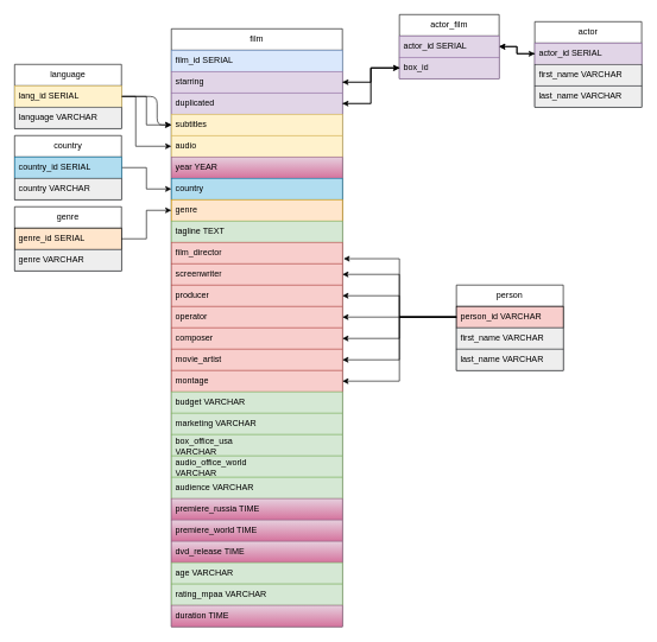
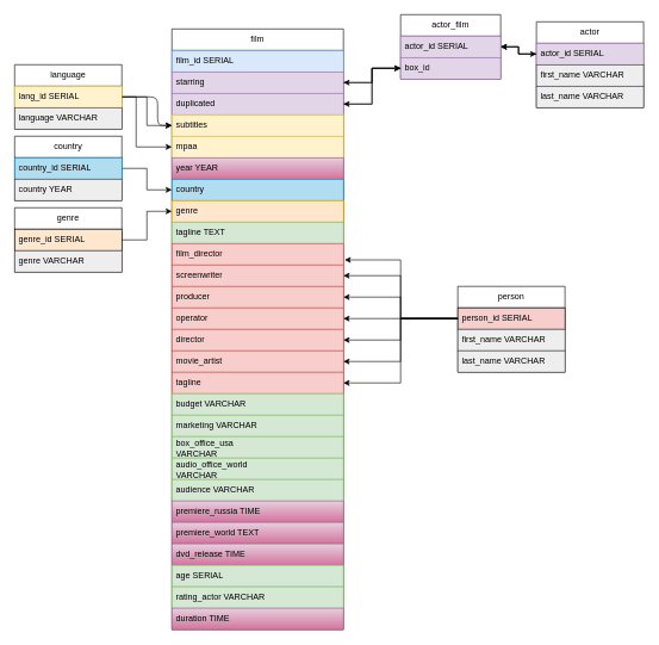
- <mxCell id="7" value="audio" style="text;strokeColor=#d6b656;fillColor=#fff2cc;align=left;verticalAlign=middle;spacingLeft=4;spacingRight=4;overflow=hidden;points=[[0,0.5],[1,0.5]];portConstraint=eastwest;rotatable=0;whiteSpace=wrap;html=1;fontColor=#000000;" parent="2" vertex="1"><mxGeometry y="150" width="240" height="30" as="geometry" /></mxCell>
+ <mxCell id="7" value="mpaa" style="text;strokeColor=#d6b656;fillColor=#fff2cc;align=left;verticalAlign=middle;spacingLeft=4;spacingRight=4;overflow=hidden;points=[[0,0.5],[1,0.5]];portConstraint=eastwest;rotatable=0;whiteSpace=wrap;html=1;fontColor=#000000;" parent="2" vertex="1"><mxGeometry y="150" width="240" height="30" as="geometry" /></mxCell>
- <mxCell id="42" value="country VARCHAR" style="text;strokeColor=#36393d;fillColor=#eeeeee;align=left;verticalAlign=middle;spacingLeft=4;spacingRight=4;overflow=hidden;points=[[0,0.5],[1,0.5]];portConstraint=eastwest;rotatable=0;whiteSpace=wrap;html=1;fontColor=#000000;" parent="40" vertex="1"><mxGeometry y="60" width="150" height="30" as="geometry" /></mxCell>
+ <mxCell id="42" value="country YEAR" style="text;strokeColor=#36393d;fillColor=#eeeeee;align=left;verticalAlign=middle;spacingLeft=4;spacingRight=4;overflow=hidden;points=[[0,0.5],[1,0.5]];portConstraint=eastwest;rotatable=0;whiteSpace=wrap;html=1;fontColor=#000000;" parent="40" vertex="1"><mxGeometry y="60" width="150" height="30" as="geometry" /></mxCell>
- <mxCell id="31" value="person_id VARCHAR" style="text;strokeColor=#000000;fillColor=#f8cecc;align=left;verticalAlign=middle;spacingLeft=4;spacingRight=4;overflow=hidden;points=[[0,0.5],[1,0.5]];portConstraint=eastwest;rotatable=0;whiteSpace=wrap;html=1;fontColor=#000000;" parent="30" vertex="1"><mxGeometry y="30" width="150" height="30" as="geometry" /></mxCell>
+ <mxCell id="31" value="person_id SERIAL" style="text;strokeColor=#000000;fillColor=#f8cecc;align=left;verticalAlign=middle;spacingLeft=4;spacingRight=4;overflow=hidden;points=[[0,0.5],[1,0.5]];portConstraint=eastwest;rotatable=0;whiteSpace=wrap;html=1;fontColor=#000000;" parent="30" vertex="1"><mxGeometry y="30" width="150" height="30" as="geometry" /></mxCell>
- <mxCell id="16" value="composer" style="text;strokeColor=#b85450;fillColor=#f8cecc;align=left;verticalAlign=middle;spacingLeft=4;spacingRight=4;overflow=hidden;points=[[0,0.5],[1,0.5]];portConstraint=eastwest;rotatable=0;whiteSpace=wrap;html=1;fontColor=#000000;" parent="2" vertex="1"><mxGeometry y="420" width="240" height="30" as="geometry" /></mxCell>
+ <mxCell id="16" value="director" style="text;strokeColor=#b85450;fillColor=#f8cecc;align=left;verticalAlign=middle;spacingLeft=4;spacingRight=4;overflow=hidden;points=[[0,0.5],[1,0.5]];portConstraint=eastwest;rotatable=0;whiteSpace=wrap;html=1;fontColor=#000000;" parent="2" vertex="1"><mxGeometry y="420" width="240" height="30" as="geometry" /></mxCell>
- <mxCell id="18" value="montage" style="text;strokeColor=#b85450;fillColor=#f8cecc;align=left;verticalAlign=middle;spacingLeft=4;spacingRight=4;overflow=hidden;points=[[0,0.5],[1,0.5]];portConstraint=eastwest;rotatable=0;whiteSpace=wrap;html=1;fontColor=#000000;" parent="2" vertex="1"><mxGeometry y="480" width="240" height="30" as="geometry" /></mxCell>
+ <mxCell id="18" value="tagline" style="text;strokeColor=#b85450;fillColor=#f8cecc;align=left;verticalAlign=middle;spacingLeft=4;spacingRight=4;overflow=hidden;points=[[0,0.5],[1,0.5]];portConstraint=eastwest;rotatable=0;whiteSpace=wrap;html=1;fontColor=#000000;" parent="2" vertex="1"><mxGeometry y="480" width="240" height="30" as="geometry" /></mxCell>
- <mxCell id="25" value="premiere_world TIME" style="text;strokeColor=#996185;fillColor=#e6d0de;align=left;verticalAlign=middle;spacingLeft=4;spacingRight=4;overflow=hidden;points=[[0,0.5],[1,0.5]];portConstraint=eastwest;rotatable=0;whiteSpace=wrap;html=1;gradientColor=#d5739d;fontColor=#000000;" parent="2" vertex="1"><mxGeometry y="690" width="240" height="30" as="geometry" /></mxCell>
+ <mxCell id="25" value="premiere_world TEXT" style="text;strokeColor=#996185;fillColor=#e6d0de;align=left;verticalAlign=middle;spacingLeft=4;spacingRight=4;overflow=hidden;points=[[0,0.5],[1,0.5]];portConstraint=eastwest;rotatable=0;whiteSpace=wrap;html=1;gradientColor=#d5739d;fontColor=#000000;" parent="2" vertex="1"><mxGeometry y="690" width="240" height="30" as="geometry" /></mxCell>
- <mxCell id="27" value="age VARCHAR" style="text;strokeColor=#82b366;fillColor=#d5e8d4;align=left;verticalAlign=middle;spacingLeft=4;spacingRight=4;overflow=hidden;points=[[0,0.5],[1,0.5]];portConstraint=eastwest;rotatable=0;whiteSpace=wrap;html=1;fontColor=#000000;" parent="2" vertex="1"><mxGeometry y="750" width="240" height="30" as="geometry" /></mxCell>
+ <mxCell id="27" value="age SERIAL" style="text;strokeColor=#82b366;fillColor=#d5e8d4;align=left;verticalAlign=middle;spacingLeft=4;spacingRight=4;overflow=hidden;points=[[0,0.5],[1,0.5]];portConstraint=eastwest;rotatable=0;whiteSpace=wrap;html=1;fontColor=#000000;" parent="2" vertex="1"><mxGeometry y="750" width="240" height="30" as="geometry" /></mxCell>
- <mxCell id="28" value="rating_mpaa VARCHAR" style="text;strokeColor=#82b366;fillColor=#d5e8d4;align=left;verticalAlign=middle;spacingLeft=4;spacingRight=4;overflow=hidden;points=[[0,0.5],[1,0.5]];portConstraint=eastwest;rotatable=0;whiteSpace=wrap;html=1;fontColor=#000000;" parent="2" vertex="1"><mxGeometry y="780" width="240" height="30" as="geometry" /></mxCell>
+ <mxCell id="28" value="rating_actor VARCHAR" style="text;strokeColor=#82b366;fillColor=#d5e8d4;align=left;verticalAlign=middle;spacingLeft=4;spacingRight=4;overflow=hidden;points=[[0,0.5],[1,0.5]];portConstraint=eastwest;rotatable=0;whiteSpace=wrap;html=1;fontColor=#000000;" parent="2" vertex="1"><mxGeometry y="780" width="240" height="30" as="geometry" /></mxCell>
